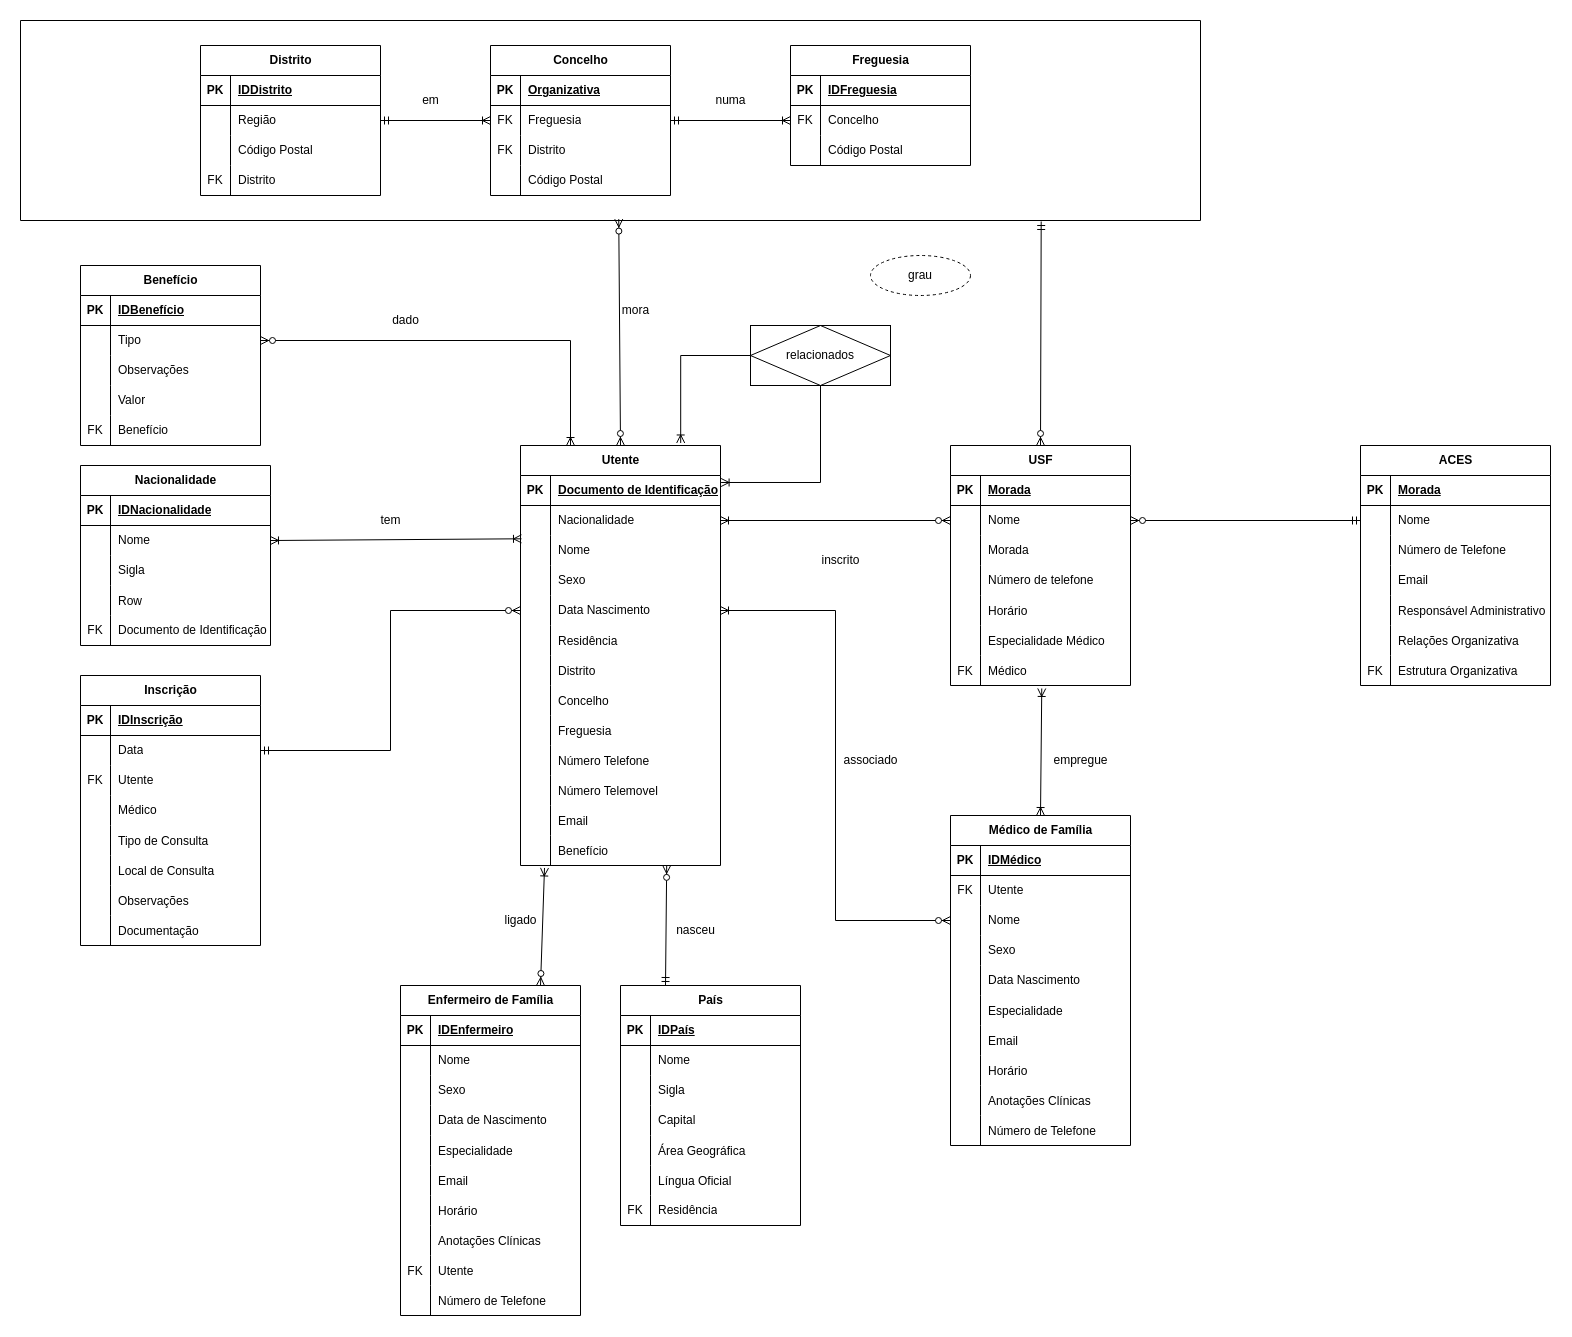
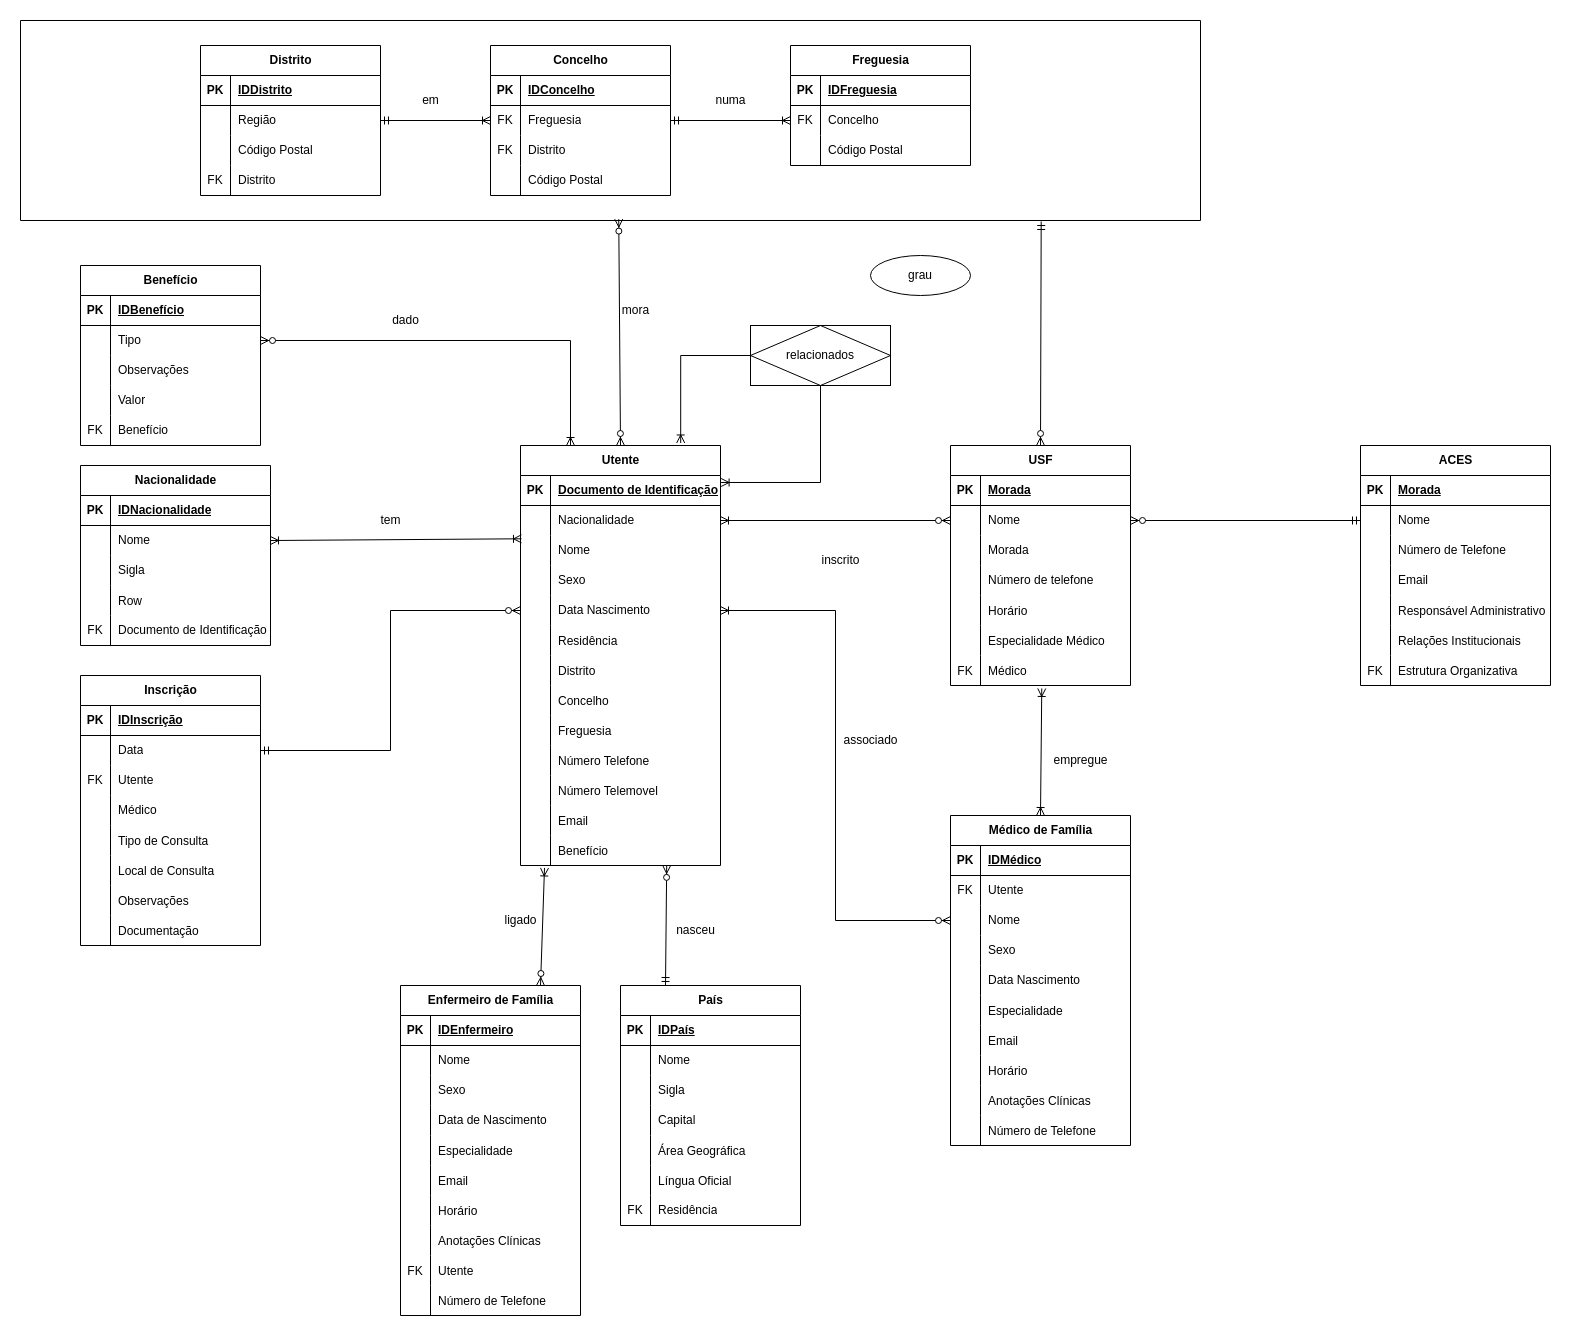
- <mxCell id="83" value="Organizativa" style="shape=partialRectangle;connectable=0;fillColor=none;top=0;left=0;bottom=0;right=0;align=left;spacingLeft=6;fontStyle=5;overflow=hidden;whiteSpace=wrap;html=1;" parent="81" vertex="1"><mxGeometry x="30" width="150" height="30" as="geometry"><mxRectangle width="150" height="30" as="alternateBounds" /></mxGeometry></mxCell>
+ <mxCell id="83" value="IDConcelho" style="shape=partialRectangle;connectable=0;fillColor=none;top=0;left=0;bottom=0;right=0;align=left;spacingLeft=6;fontStyle=5;overflow=hidden;whiteSpace=wrap;html=1;" parent="81" vertex="1"><mxGeometry x="30" width="150" height="30" as="geometry"><mxRectangle width="150" height="30" as="alternateBounds" /></mxGeometry></mxCell>
- <mxCell id="290" value="grau" style="ellipse;whiteSpace=wrap;html=1;align=center;dashed=1;" parent="1" vertex="1"><mxGeometry x="870" y="255" width="100" height="40" as="geometry" /></mxCell>
+ <mxCell id="290" value="grau" style="ellipse;whiteSpace=wrap;html=1;align=center;" parent="1" vertex="1"><mxGeometry x="870" y="255" width="100" height="40" as="geometry" /></mxCell>
- <mxCell id="272" value="Relações Organizativa" style="shape=partialRectangle;connectable=0;fillColor=none;top=0;left=0;bottom=0;right=0;align=left;spacingLeft=6;overflow=hidden;" parent="270" vertex="1"><mxGeometry x="30" width="160" height="30" as="geometry"><mxRectangle width="160" height="30" as="alternateBounds" /></mxGeometry></mxCell>
+ <mxCell id="272" value="Relações Institucionais" style="shape=partialRectangle;connectable=0;fillColor=none;top=0;left=0;bottom=0;right=0;align=left;spacingLeft=6;overflow=hidden;" parent="270" vertex="1"><mxGeometry x="30" width="160" height="30" as="geometry"><mxRectangle width="160" height="30" as="alternateBounds" /></mxGeometry></mxCell>
- <mxCell id="280" value="associado" style="text;html=1;align=center;verticalAlign=middle;resizable=0;points=[];autosize=1;strokeColor=none;fillColor=none;" parent="1" vertex="1"><mxGeometry x="830" y="745" width="80" height="30" as="geometry" /></mxCell>
+ <mxCell id="280" value="associado" style="text;html=1;align=center;verticalAlign=middle;resizable=0;points=[];autosize=1;strokeColor=none;fillColor=none;" parent="1" vertex="1"><mxGeometry x="830" y="725" width="80" height="30" as="geometry" /></mxCell>
